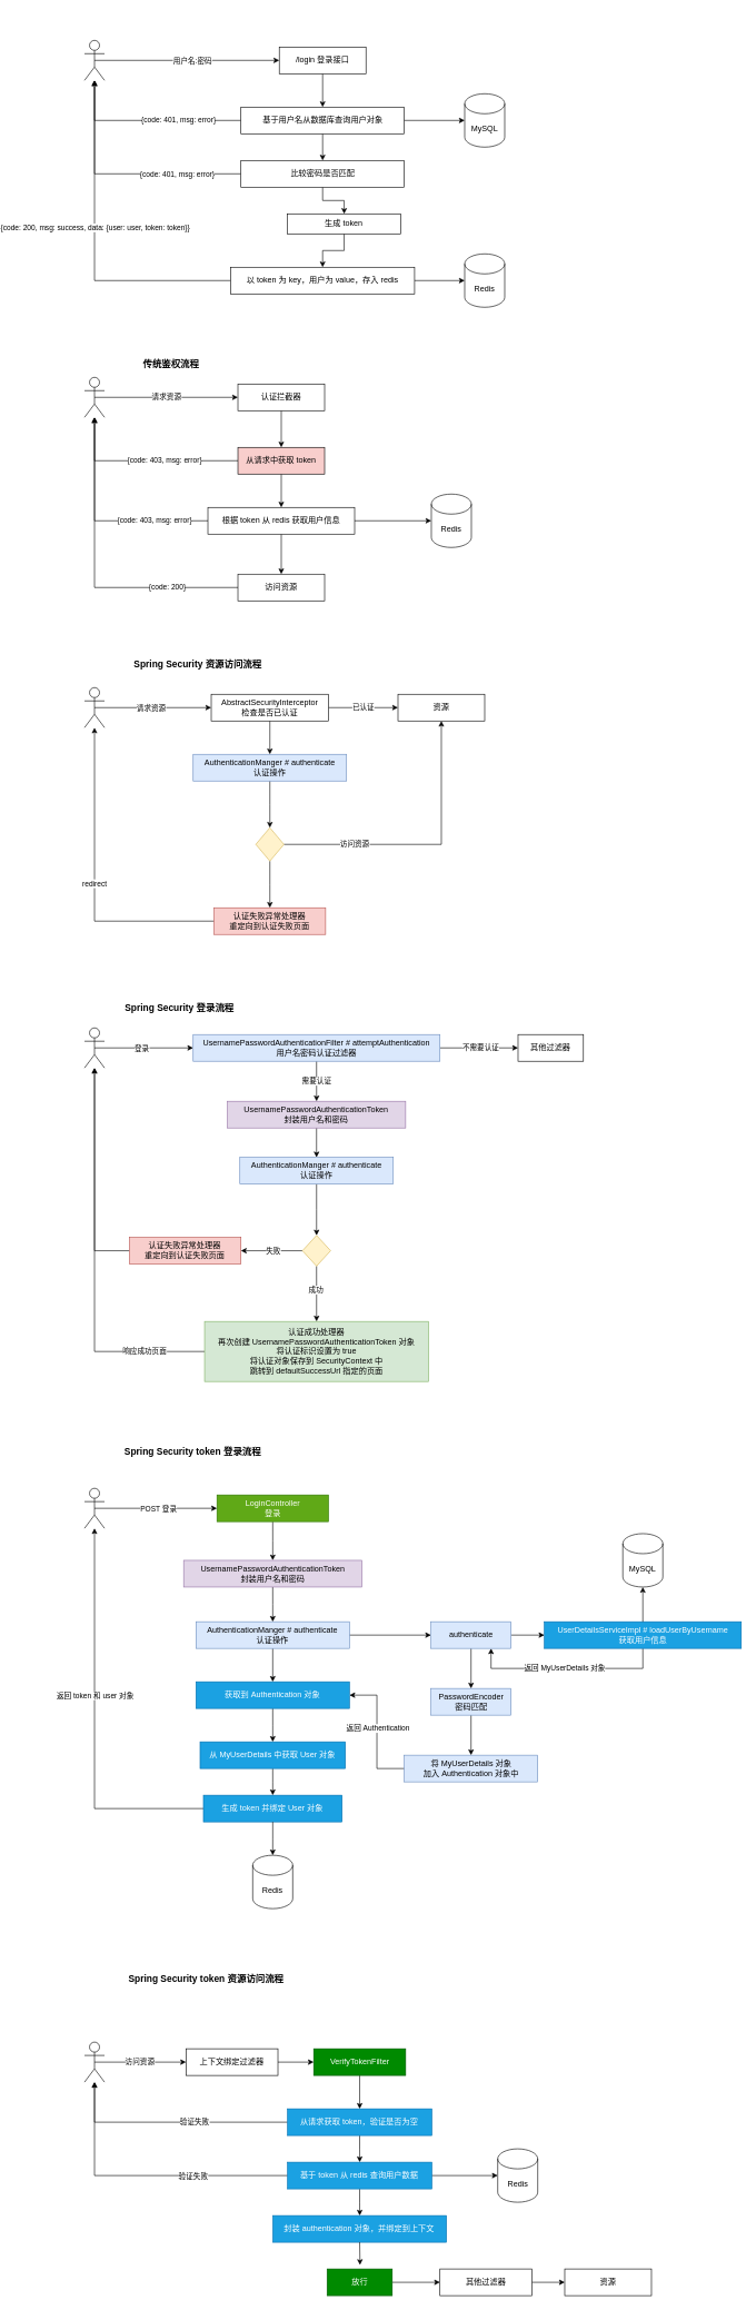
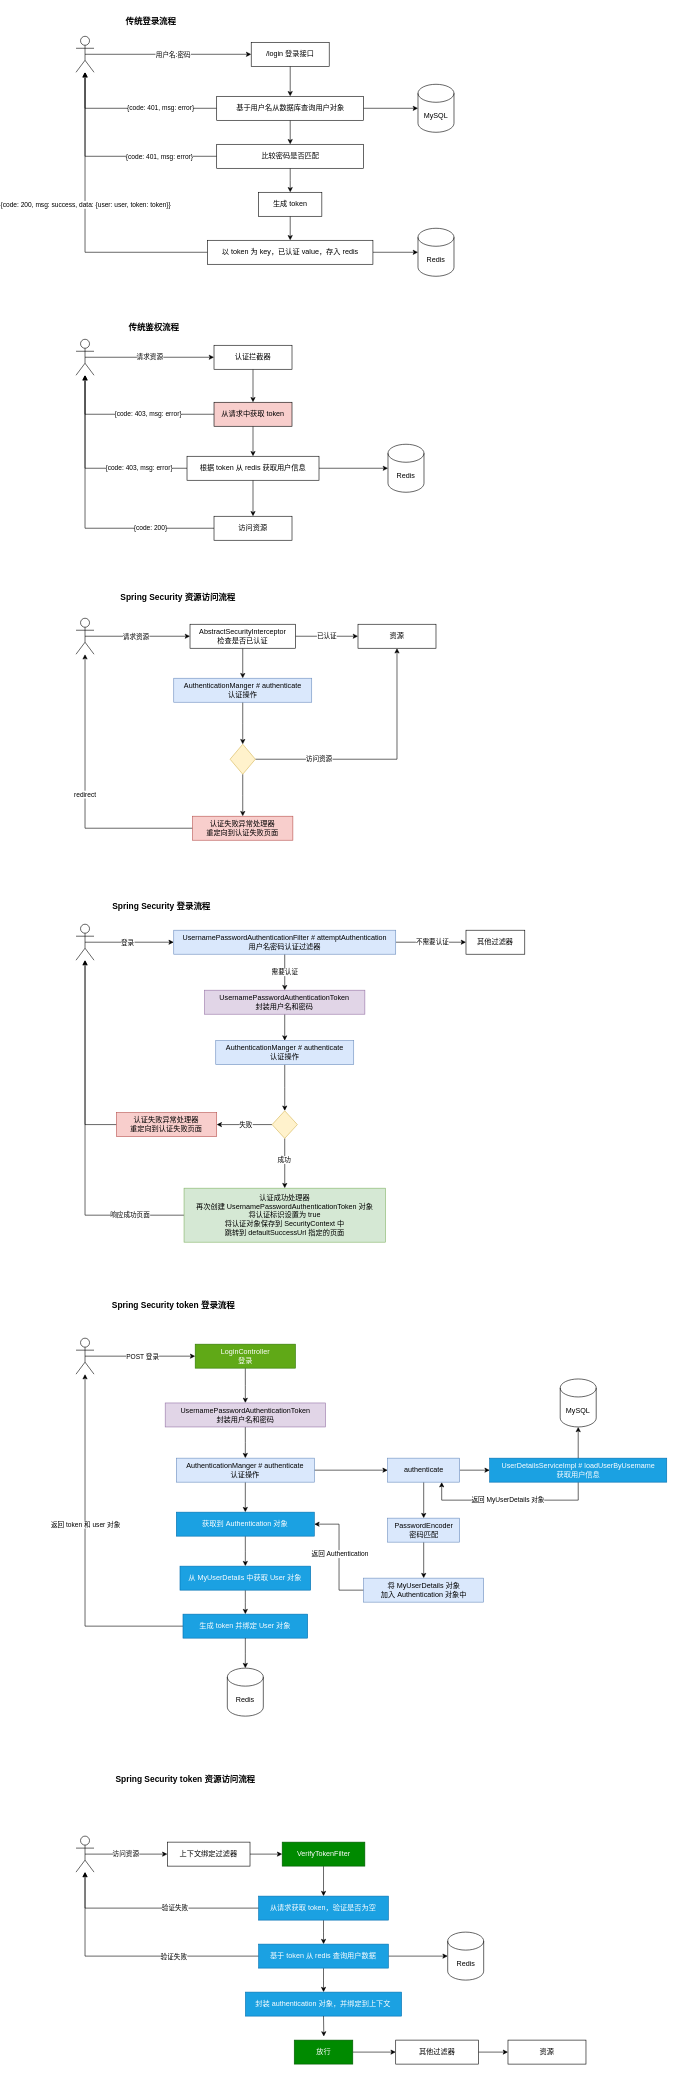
+ <mxCell id="40" value="传统登录流程" style="text;html=1;strokeColor=none;fillColor=none;align=center;verticalAlign=middle;whiteSpace=wrap;rounded=0;fontStyle=1;fontSize=14;" parent="1" vertex="1"><mxGeometry x="100" y="20" width="90" height="30" as="geometry" /></mxCell>
- <mxCell id="15" value="生成 token" style="rounded=0;whiteSpace=wrap;html=1;" parent="1" vertex="1"><mxGeometry x="324.25" y="320" width="170" height="30" as="geometry" /></mxCell>
+ <mxCell id="15" value="生成 token" style="rounded=0;whiteSpace=wrap;html=1;" parent="1" vertex="1"><mxGeometry x="324.25" y="320" width="105.5" height="40" as="geometry" /></mxCell>
- <mxCell id="19" value="以 token 为 key，用户为 value，存入 redis" style="rounded=0;whiteSpace=wrap;html=1;" parent="1" vertex="1"><mxGeometry x="239.13" y="400" width="275.75" height="40" as="geometry" /></mxCell>
+ <mxCell id="19" value="以 token 为 key，已认证 value，存入 redis" style="rounded=0;whiteSpace=wrap;html=1;" parent="1" vertex="1"><mxGeometry x="239.13" y="400" width="275.75" height="40" as="geometry" /></mxCell>
